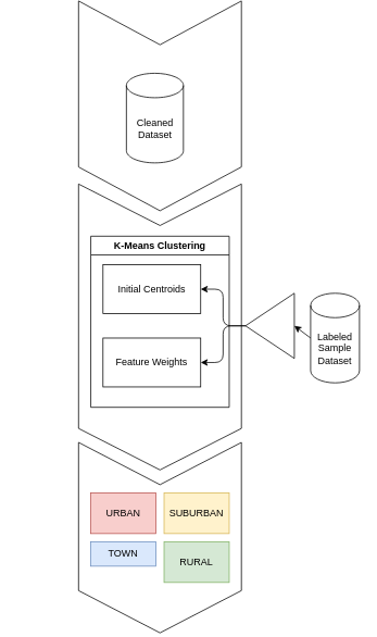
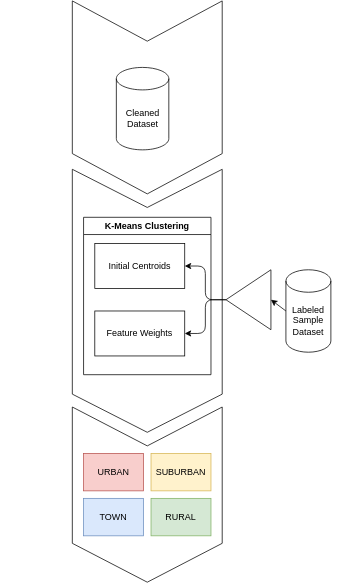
- <mxCell id="16" value="TOWN" style="rounded=0;whiteSpace=wrap;html=1;fillColor=#dae8fc;strokeColor=#6c8ebf;" vertex="1" parent="1"><mxGeometry x="111" y="655" width="80" height="30" as="geometry" /></mxCell>
+ <mxCell id="16" value="TOWN" style="rounded=0;whiteSpace=wrap;html=1;fillColor=#dae8fc;strokeColor=#6c8ebf;" vertex="1" parent="1"><mxGeometry x="111" y="655" width="80" height="50" as="geometry" /></mxCell>
